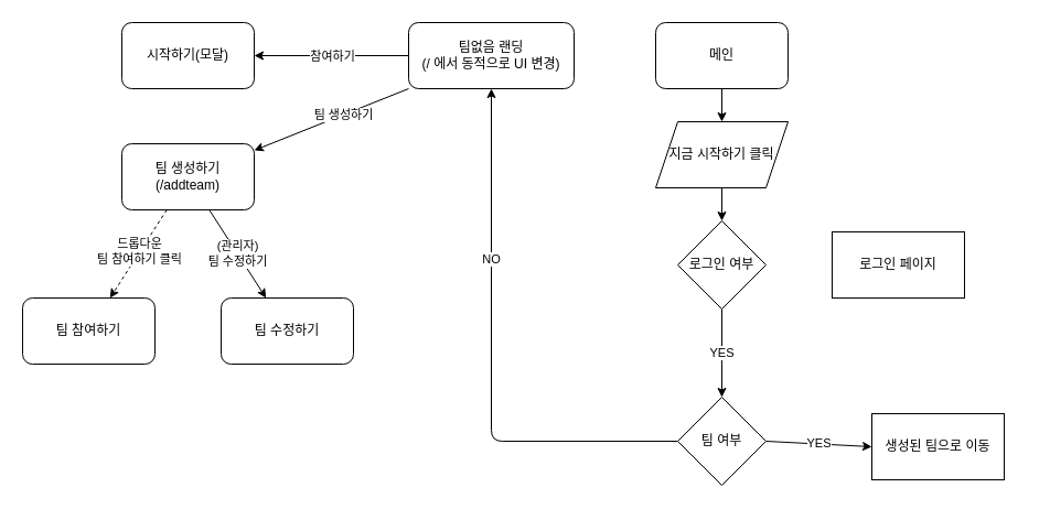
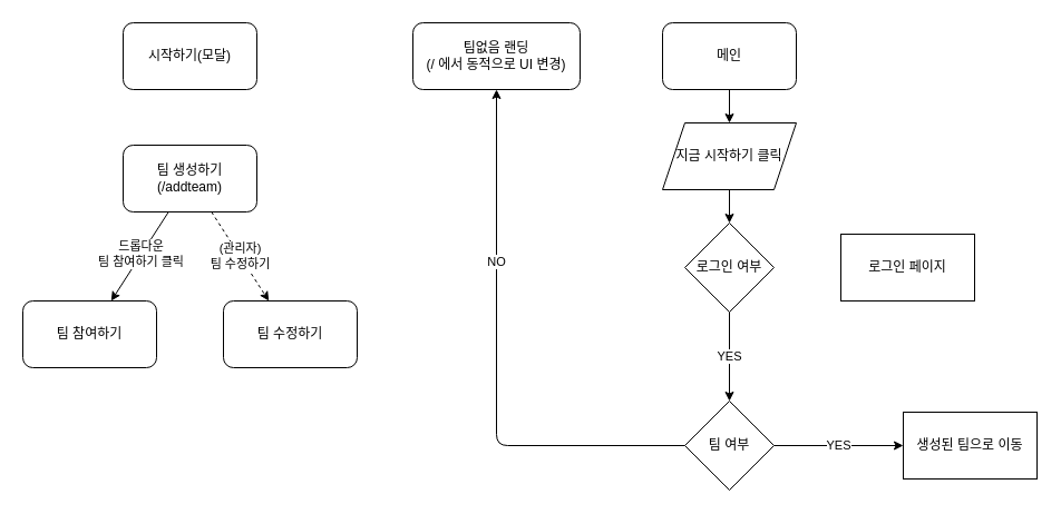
- <mxCell id="6" value="" style="edgeStyle=none;html=1;" edge="1" parent="1" source="10" target="18"><mxGeometry relative="1" as="geometry" /></mxCell>
- <mxCell id="7" value="참여하기" style="edgeLabel;html=1;align=center;verticalAlign=middle;resizable=0;points=[];" vertex="1" connectable="0" parent="6"><mxGeometry x="-0.005" relative="1" as="geometry"><mxPoint as="offset" /></mxGeometry></mxCell>
- <mxCell id="8" value="" style="edgeStyle=none;html=1;" edge="1" parent="1" source="10" target="22"><mxGeometry relative="1" as="geometry" /></mxCell>
- <mxCell id="9" value="팀 생성하기" style="edgeLabel;html=1;align=center;verticalAlign=middle;resizable=0;points=[];" vertex="1" connectable="0" parent="8"><mxGeometry x="-0.137" y="-1" relative="1" as="geometry"><mxPoint x="1" as="offset" /></mxGeometry></mxCell>
- <mxCell id="20" value="" style="edgeStyle=none;html=1;dashed=1;" edge="1" parent="1" source="22" target="24"><mxGeometry relative="1" as="geometry" /></mxCell>
+ <mxCell id="20" value="" style="edgeStyle=none;html=1;" edge="1" parent="1" source="22" target="24"><mxGeometry relative="1" as="geometry" /></mxCell>
- <mxCell id="19" value="(관리자)&lt;br&gt;팀 수정하기" style="edgeStyle=none;html=1;" edge="1" parent="1" source="22" target="23"><mxGeometry relative="1" as="geometry" /></mxCell>
+ <mxCell id="19" value="(관리자)&lt;br&gt;팀 수정하기" style="edgeStyle=none;html=1;dashed=1;" edge="1" parent="1" source="22" target="23"><mxGeometry relative="1" as="geometry" /></mxCell>
- <mxCell id="11" value="생성된 팀으로 이동" style="rounded=0;whiteSpace=wrap;html=1;" vertex="1" parent="1"><mxGeometry x="790" y="375" width="120" height="60" as="geometry" /></mxCell>
+ <mxCell id="11" value="생성된 팀으로 이동" style="rounded=0;whiteSpace=wrap;html=1;" vertex="1" parent="1"><mxGeometry x="810" y="370" width="120" height="60" as="geometry" /></mxCell>
